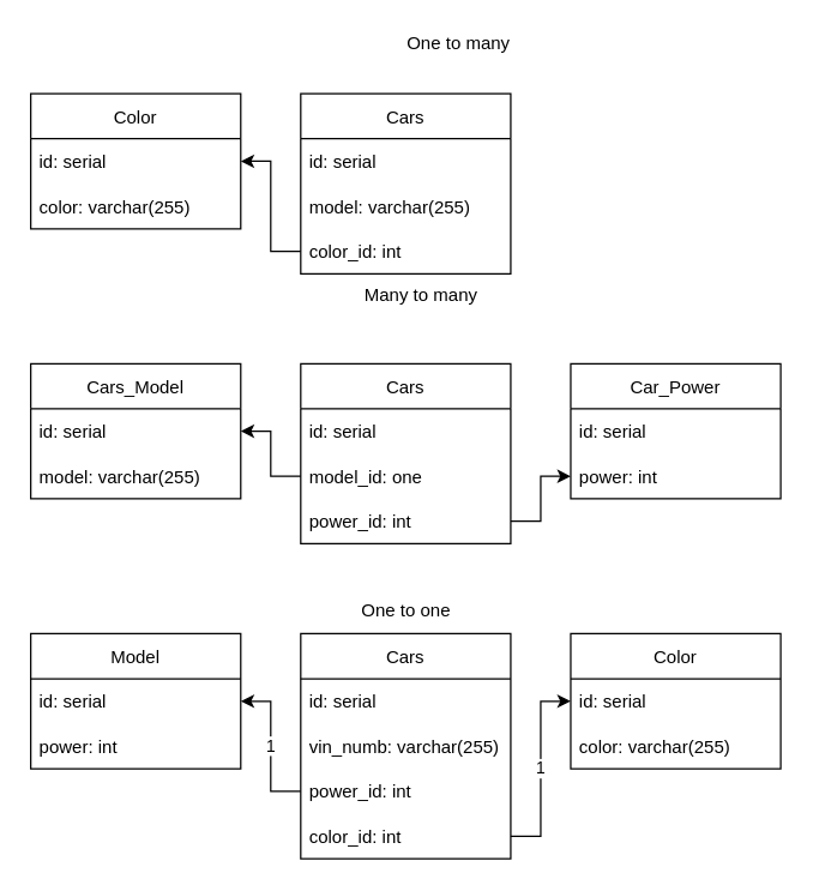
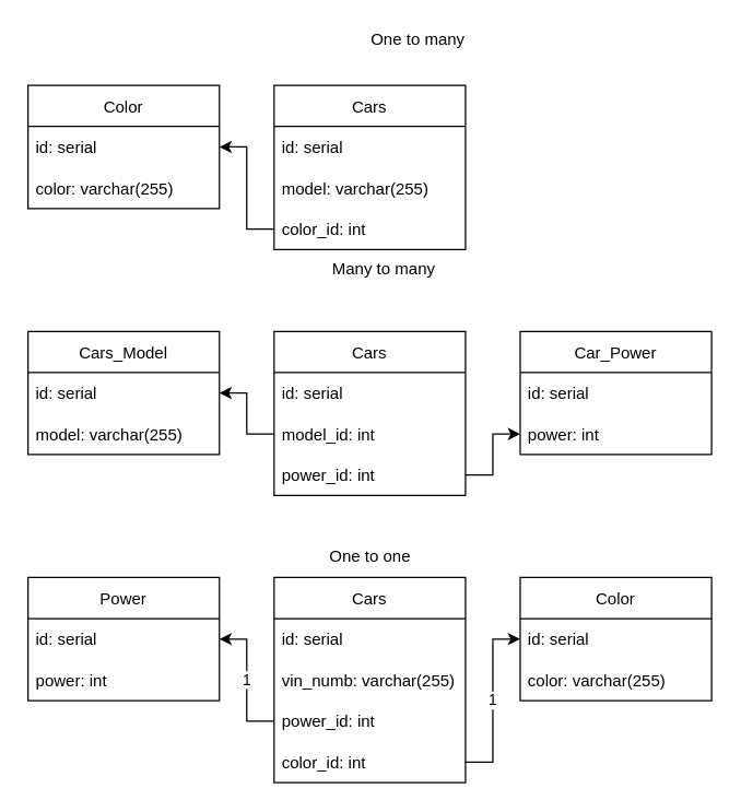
- <mxCell id="12" value="model_id: one" style="text;strokeColor=none;fillColor=none;align=left;verticalAlign=middle;spacingLeft=4;spacingRight=4;overflow=hidden;points=[[0,0.5],[1,0.5]];portConstraint=eastwest;rotatable=0;" vertex="1" parent="10"><mxGeometry y="60" width="140" height="30" as="geometry" /></mxCell>
+ <mxCell id="12" value="model_id: int" style="text;strokeColor=none;fillColor=none;align=left;verticalAlign=middle;spacingLeft=4;spacingRight=4;overflow=hidden;points=[[0,0.5],[1,0.5]];portConstraint=eastwest;rotatable=0;" vertex="1" parent="10"><mxGeometry y="60" width="140" height="30" as="geometry" /></mxCell>
- <mxCell id="27" value="Model" style="swimlane;fontStyle=0;childLayout=stackLayout;horizontal=1;startSize=30;horizontalStack=0;resizeParent=1;resizeParentMax=0;resizeLast=0;collapsible=1;marginBottom=0;" vertex="1" parent="1"><mxGeometry x="20" y="422" width="140" height="90" as="geometry" /></mxCell>
+ <mxCell id="27" value="Power" style="swimlane;fontStyle=0;childLayout=stackLayout;horizontal=1;startSize=30;horizontalStack=0;resizeParent=1;resizeParentMax=0;resizeLast=0;collapsible=1;marginBottom=0;" vertex="1" parent="1"><mxGeometry x="20" y="422" width="140" height="90" as="geometry" /></mxCell>
